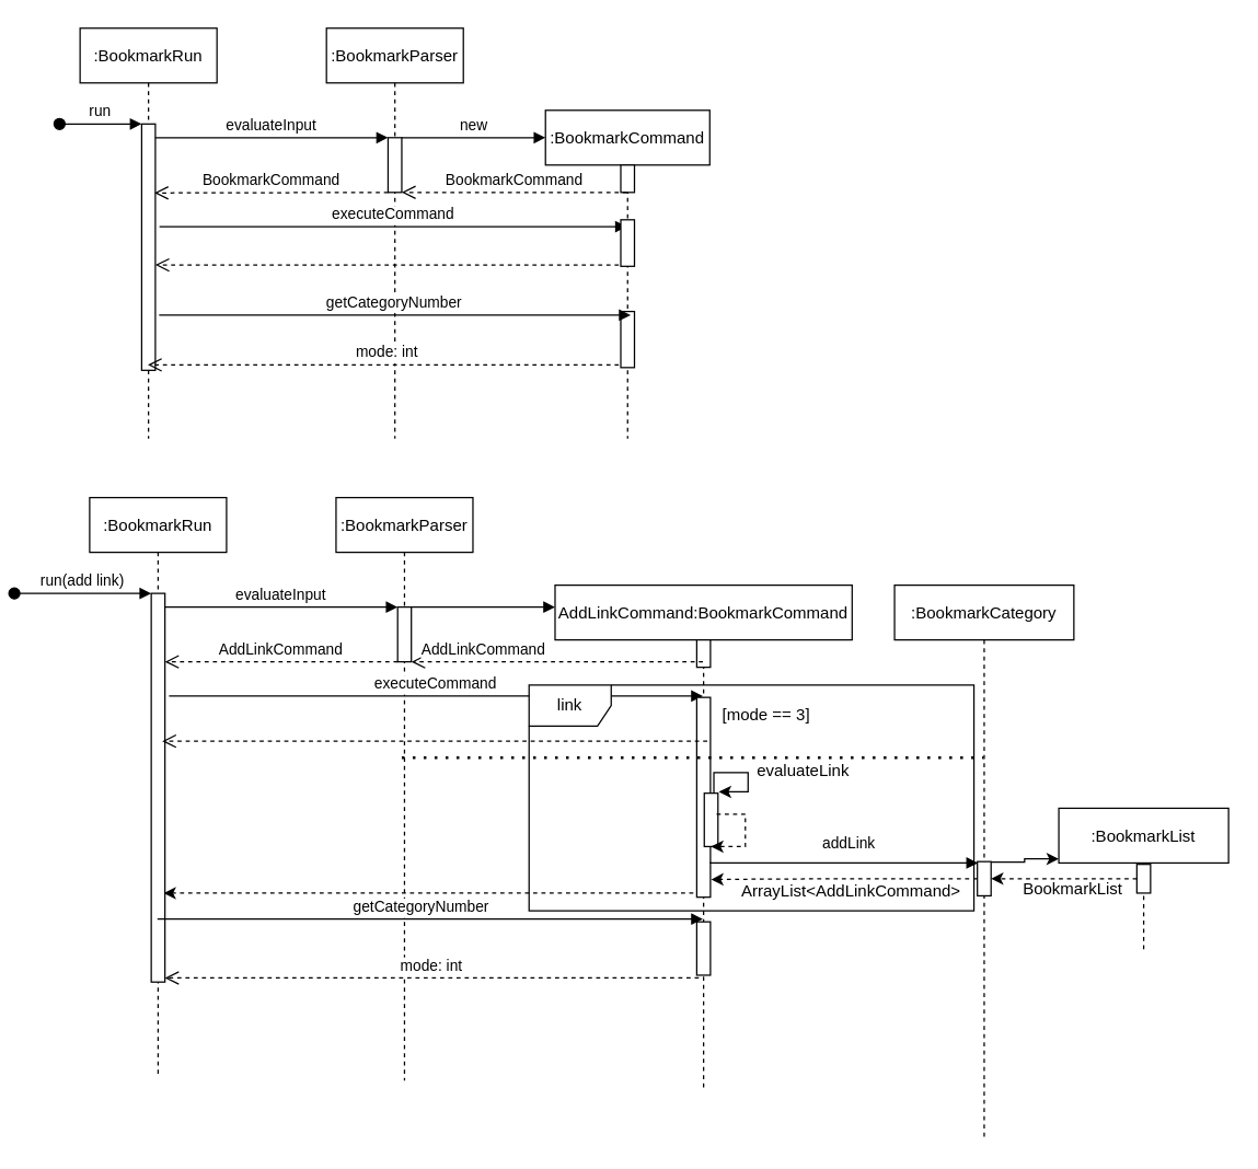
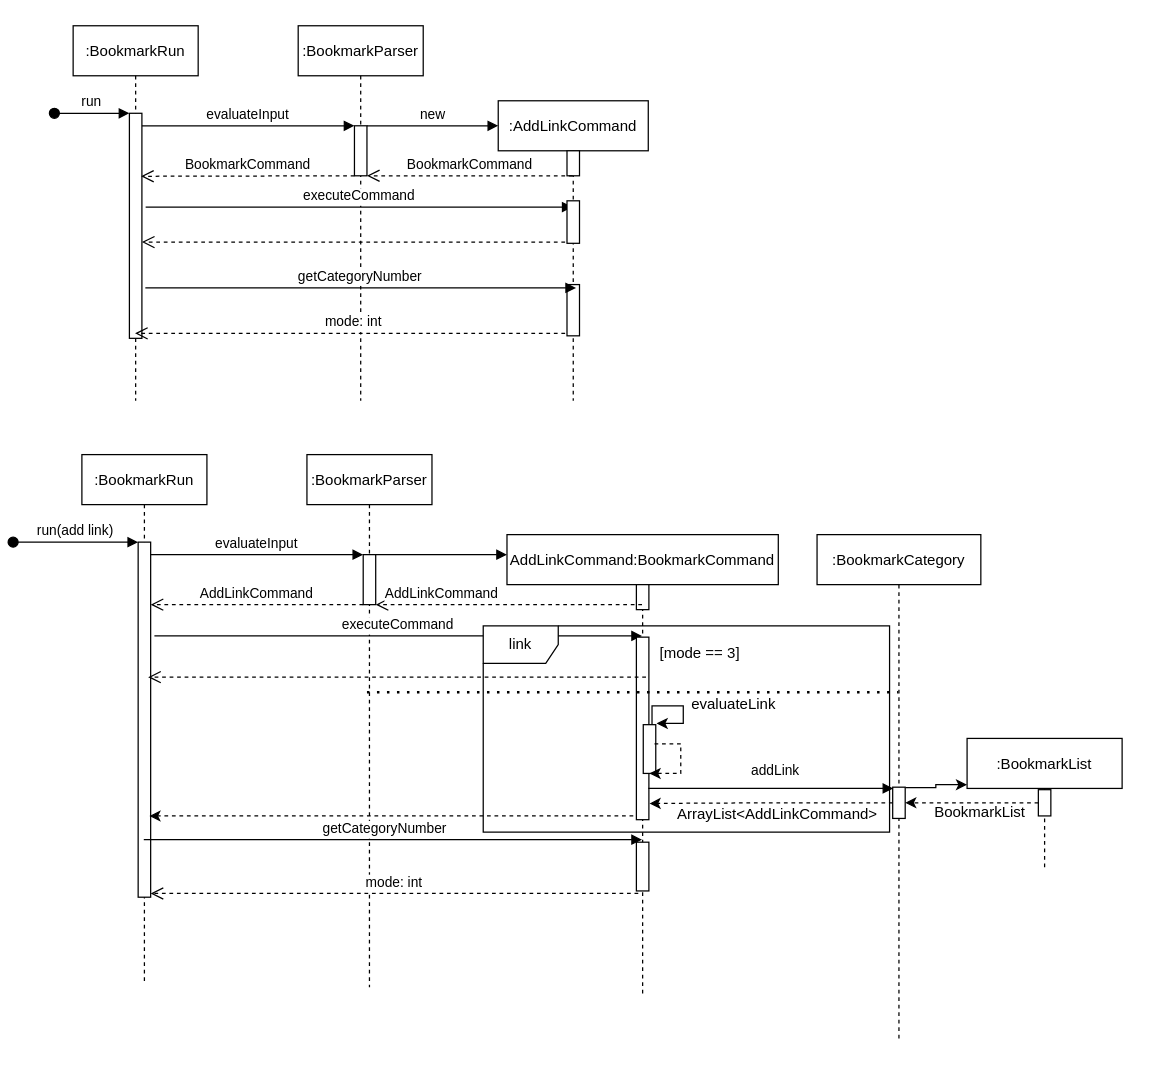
- <mxCell id="11" value=":BookmarkCommand" style="shape=umlLifeline;perimeter=lifelinePerimeter;container=1;collapsible=0;recursiveResize=0;rounded=0;shadow=0;strokeWidth=1;" vertex="1" parent="1"><mxGeometry x="360" y="80" width="120" height="240" as="geometry" /></mxCell>
+ <mxCell id="11" value=":AddLinkCommand" style="shape=umlLifeline;perimeter=lifelinePerimeter;container=1;collapsible=0;recursiveResize=0;rounded=0;shadow=0;strokeWidth=1;" vertex="1" parent="1"><mxGeometry x="360" y="80" width="120" height="240" as="geometry" /></mxCell>
